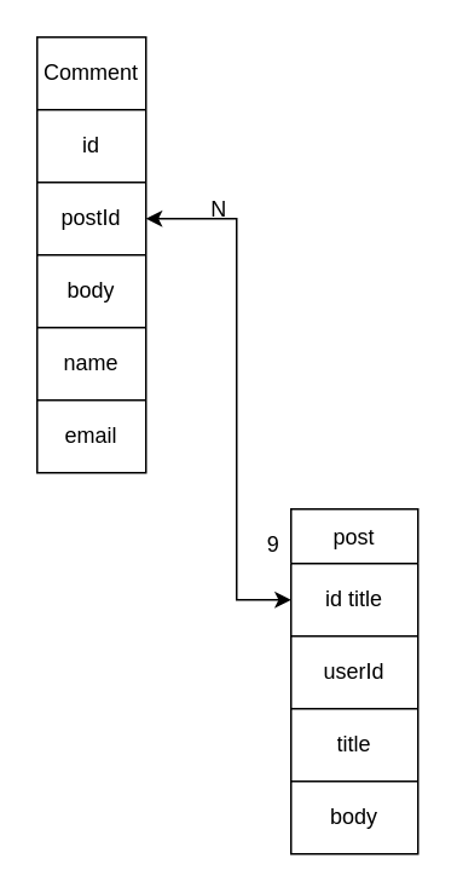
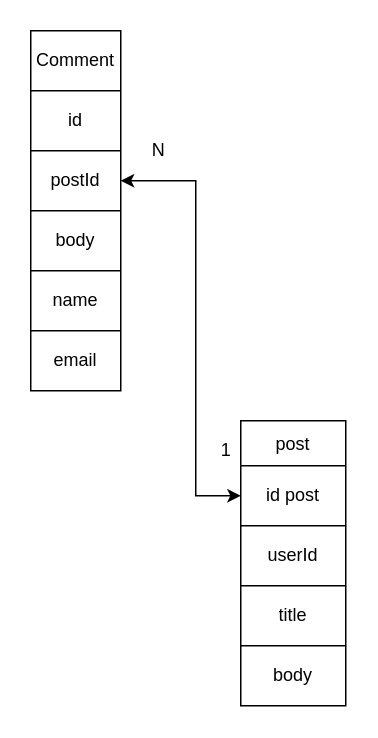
- <mxCell id="26" value="N" style="text;html=1;align=center;verticalAlign=middle;resizable=0;points=[];autosize=1;strokeColor=none;fillColor=none;" parent="1" vertex="1"><mxGeometry x="110" y="105" width="20" height="20" as="geometry" /></mxCell>
+ <mxCell id="26" value="N" style="text;html=1;align=center;verticalAlign=middle;resizable=0;points=[];autosize=1;strokeColor=none;fillColor=none;" parent="1" vertex="1"><mxGeometry x="95" y="90" width="20" height="20" as="geometry" /></mxCell>
- <mxCell id="25" value="9" style="text;html=1;align=center;verticalAlign=middle;resizable=0;points=[];autosize=1;strokeColor=none;fillColor=none;" parent="1" vertex="1"><mxGeometry x="140" y="290" width="20" height="20" as="geometry" /></mxCell>
+ <mxCell id="25" value="1" style="text;html=1;align=center;verticalAlign=middle;resizable=0;points=[];autosize=1;strokeColor=none;fillColor=none;" parent="1" vertex="1"><mxGeometry x="140" y="290" width="20" height="20" as="geometry" /></mxCell>
- <mxCell id="4" value="id title" style="shape=partialRectangle;html=1;whiteSpace=wrap;connectable=0;overflow=hidden;fillColor=none;top=0;left=0;bottom=0;right=0;pointerEvents=1;" parent="3" vertex="1"><mxGeometry width="70" height="40" as="geometry"><mxRectangle width="70" height="40" as="alternateBounds" /></mxGeometry></mxCell>
+ <mxCell id="4" value="id post" style="shape=partialRectangle;html=1;whiteSpace=wrap;connectable=0;overflow=hidden;fillColor=none;top=0;left=0;bottom=0;right=0;pointerEvents=1;" parent="3" vertex="1"><mxGeometry width="70" height="40" as="geometry"><mxRectangle width="70" height="40" as="alternateBounds" /></mxGeometry></mxCell>
